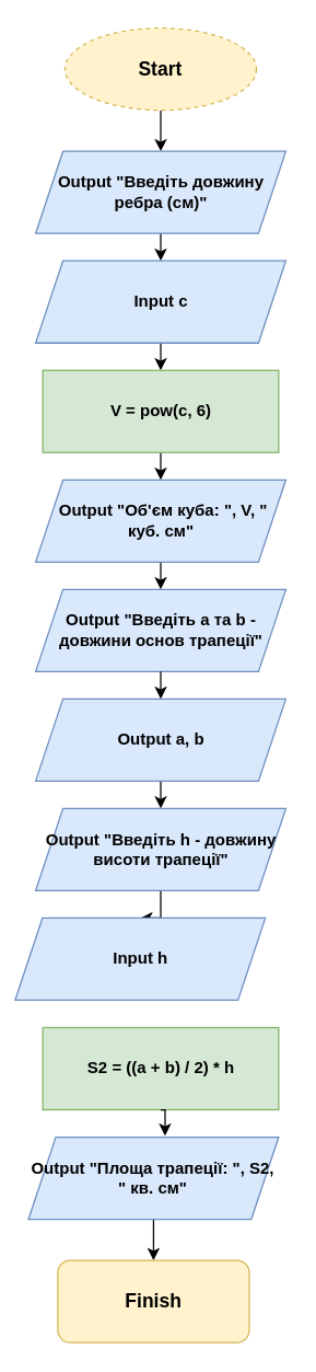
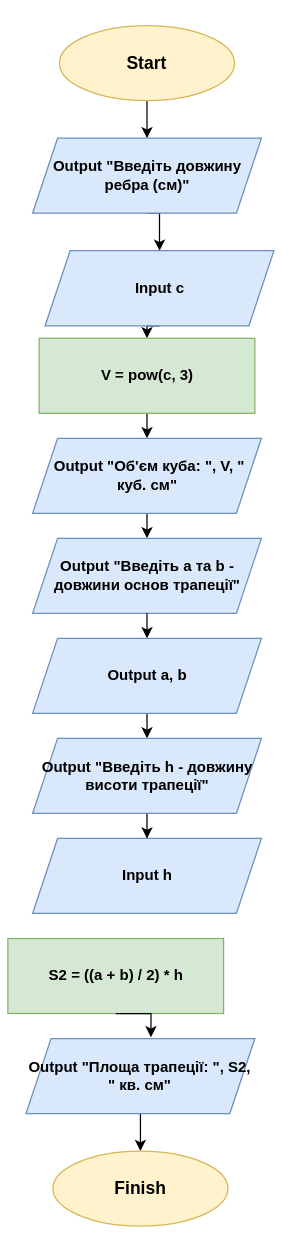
- <mxCell id="3" value="&lt;b&gt;&lt;font style=&quot;font-size: 14px;&quot;&gt;Start&lt;/font&gt;&lt;/b&gt;" style="ellipse;whiteSpace=wrap;html=1;fillColor=#fff2cc;strokeColor=#d6b656;dashed=1;" vertex="1" parent="1"><mxGeometry x="47" y="20" width="140" height="60" as="geometry" /></mxCell>
+ <mxCell id="3" value="&lt;b&gt;&lt;font style=&quot;font-size: 14px;&quot;&gt;Start&lt;/font&gt;&lt;/b&gt;" style="ellipse;whiteSpace=wrap;html=1;fillColor=#fff2cc;strokeColor=#d6b656;" vertex="1" parent="1"><mxGeometry x="47" y="20" width="140" height="60" as="geometry" /></mxCell>
- <mxCell id="7" value="&lt;b&gt;Input c&lt;/b&gt;" style="shape=parallelogram;perimeter=parallelogramPerimeter;whiteSpace=wrap;html=1;fixedSize=1;fillColor=#dae8fc;strokeColor=#6c8ebf;" vertex="1" parent="1"><mxGeometry x="25.5" y="190" width="183" height="60" as="geometry" /></mxCell>
+ <mxCell id="7" value="&lt;b&gt;Input c&lt;/b&gt;" style="shape=parallelogram;perimeter=parallelogramPerimeter;whiteSpace=wrap;html=1;fixedSize=1;fillColor=#dae8fc;strokeColor=#6c8ebf;" vertex="1" parent="1"><mxGeometry x="35.5" y="200" width="183" height="60" as="geometry" /></mxCell>
- <mxCell id="13" value="&lt;b&gt;V = pow(c, 6)&lt;/b&gt;" style="rounded=0;whiteSpace=wrap;html=1;fillColor=#d5e8d4;strokeColor=#82b366;" vertex="1" parent="1"><mxGeometry x="30.75" y="270" width="172.5" height="60" as="geometry" /></mxCell>
+ <mxCell id="13" value="&lt;b&gt;V = pow(c, 3)&lt;/b&gt;" style="rounded=0;whiteSpace=wrap;html=1;fillColor=#d5e8d4;strokeColor=#82b366;" vertex="1" parent="1"><mxGeometry x="30.75" y="270" width="172.5" height="60" as="geometry" /></mxCell>
- <mxCell id="18" value="&lt;b&gt;Input h&lt;/b&gt;" style="shape=parallelogram;perimeter=parallelogramPerimeter;whiteSpace=wrap;html=1;fixedSize=1;fillColor=#dae8fc;strokeColor=#6c8ebf;" vertex="1" parent="1"><mxGeometry x="10.5" y="670" width="183" height="60" as="geometry" /></mxCell>
+ <mxCell id="18" value="&lt;b&gt;Input h&lt;/b&gt;" style="shape=parallelogram;perimeter=parallelogramPerimeter;whiteSpace=wrap;html=1;fixedSize=1;fillColor=#dae8fc;strokeColor=#6c8ebf;" vertex="1" parent="1"><mxGeometry x="25.5" y="670" width="183" height="60" as="geometry" /></mxCell>
- <mxCell id="19" value="&lt;b&gt;S2 = ((a + b) / 2) * h&lt;/b&gt;" style="rounded=0;whiteSpace=wrap;html=1;fillColor=#d5e8d4;strokeColor=#82b366;" vertex="1" parent="1"><mxGeometry x="30.75" y="750" width="172.5" height="60" as="geometry" /></mxCell>
+ <mxCell id="19" value="&lt;b&gt;S2 = ((a + b) / 2) * h&lt;/b&gt;" style="rounded=0;whiteSpace=wrap;html=1;fillColor=#d5e8d4;strokeColor=#82b366;" vertex="1" parent="1"><mxGeometry x="5.75" y="750" width="172.5" height="60" as="geometry" /></mxCell>
- <mxCell id="22" value="&lt;b&gt;&lt;font style=&quot;font-size: 14px;&quot;&gt;Finish&lt;/font&gt;&lt;/b&gt;" style="whiteSpace=wrap;html=1;fillColor=#fff2cc;strokeColor=#d6b656;rounded=1;" vertex="1" parent="1"><mxGeometry x="41.75" y="920" width="140" height="60" as="geometry" /></mxCell>
+ <mxCell id="22" value="&lt;b&gt;&lt;font style=&quot;font-size: 14px;&quot;&gt;Finish&lt;/font&gt;&lt;/b&gt;" style="ellipse;whiteSpace=wrap;html=1;fillColor=#fff2cc;strokeColor=#d6b656;" vertex="1" parent="1"><mxGeometry x="41.75" y="920" width="140" height="60" as="geometry" /></mxCell>
